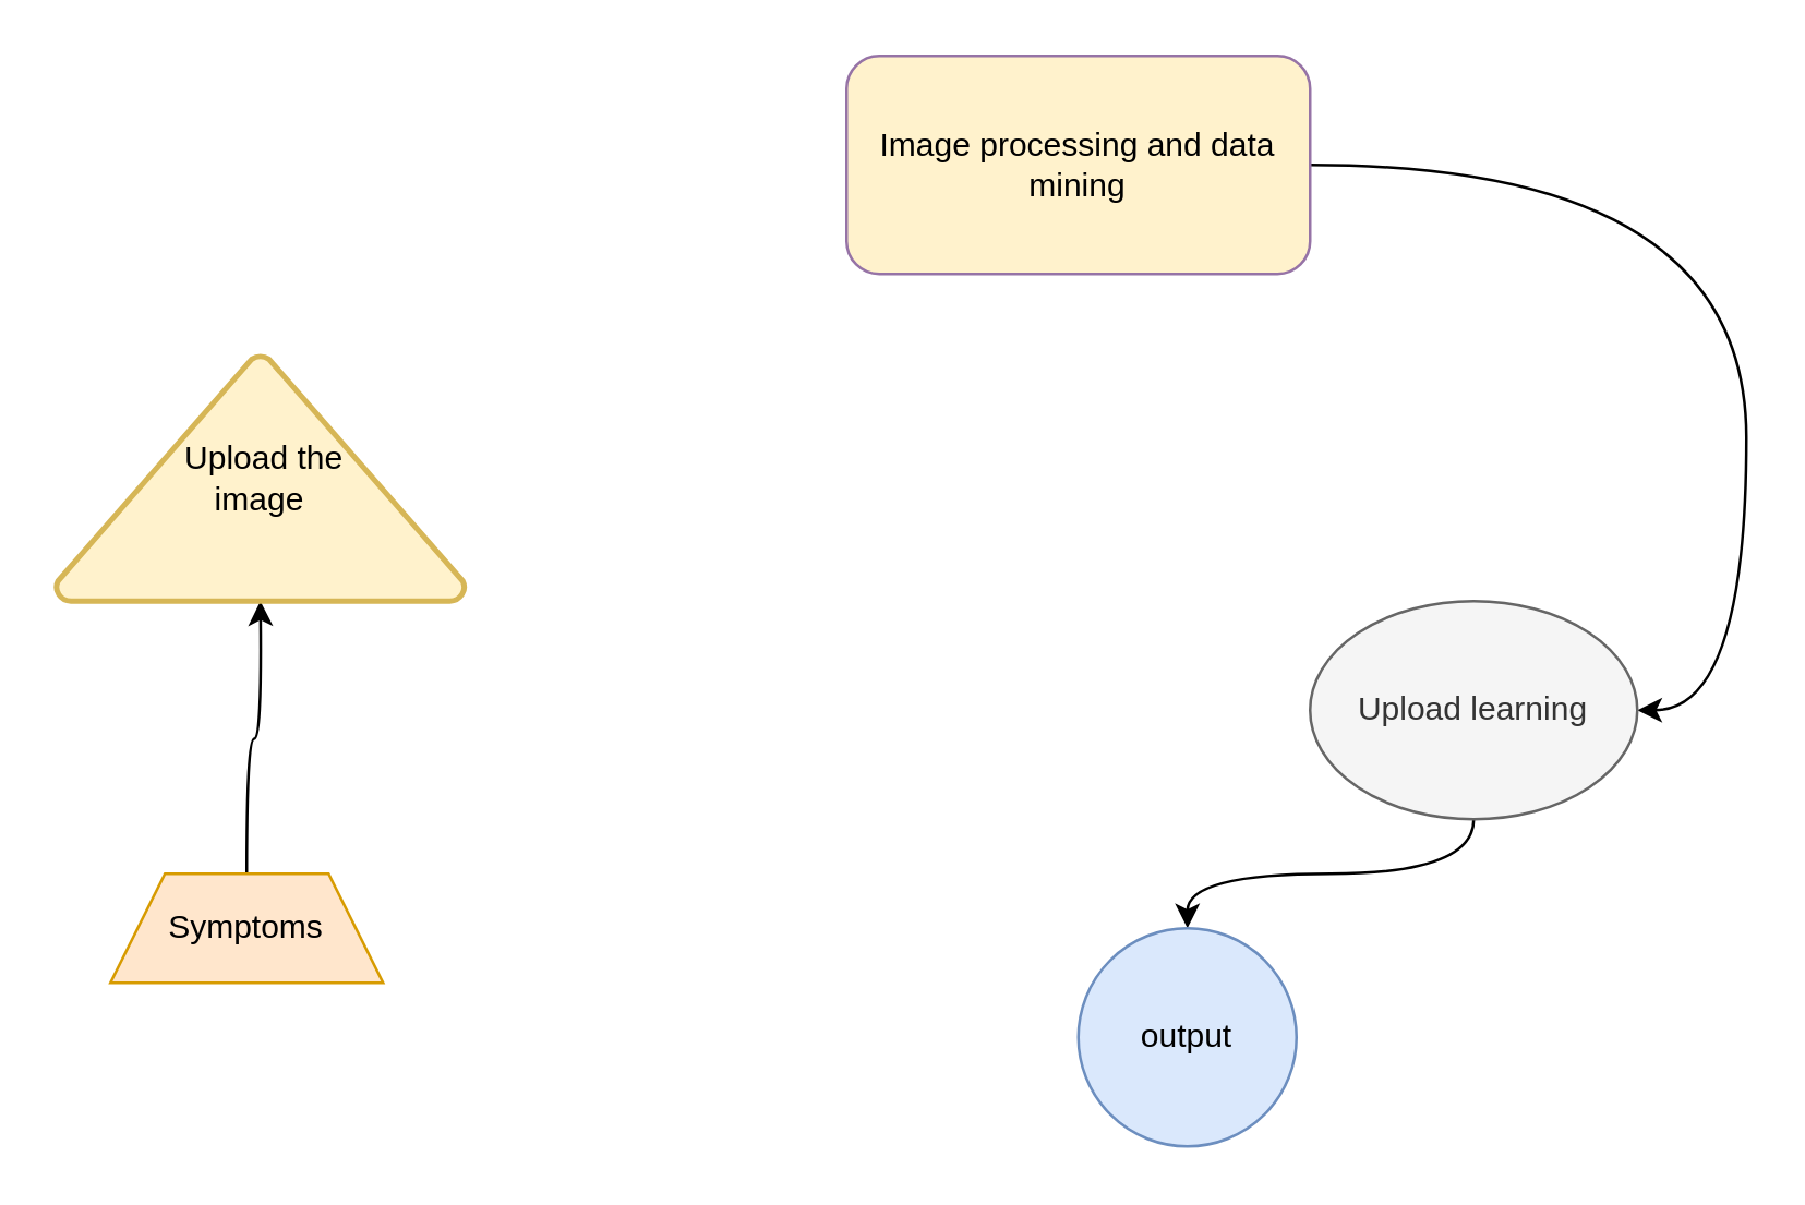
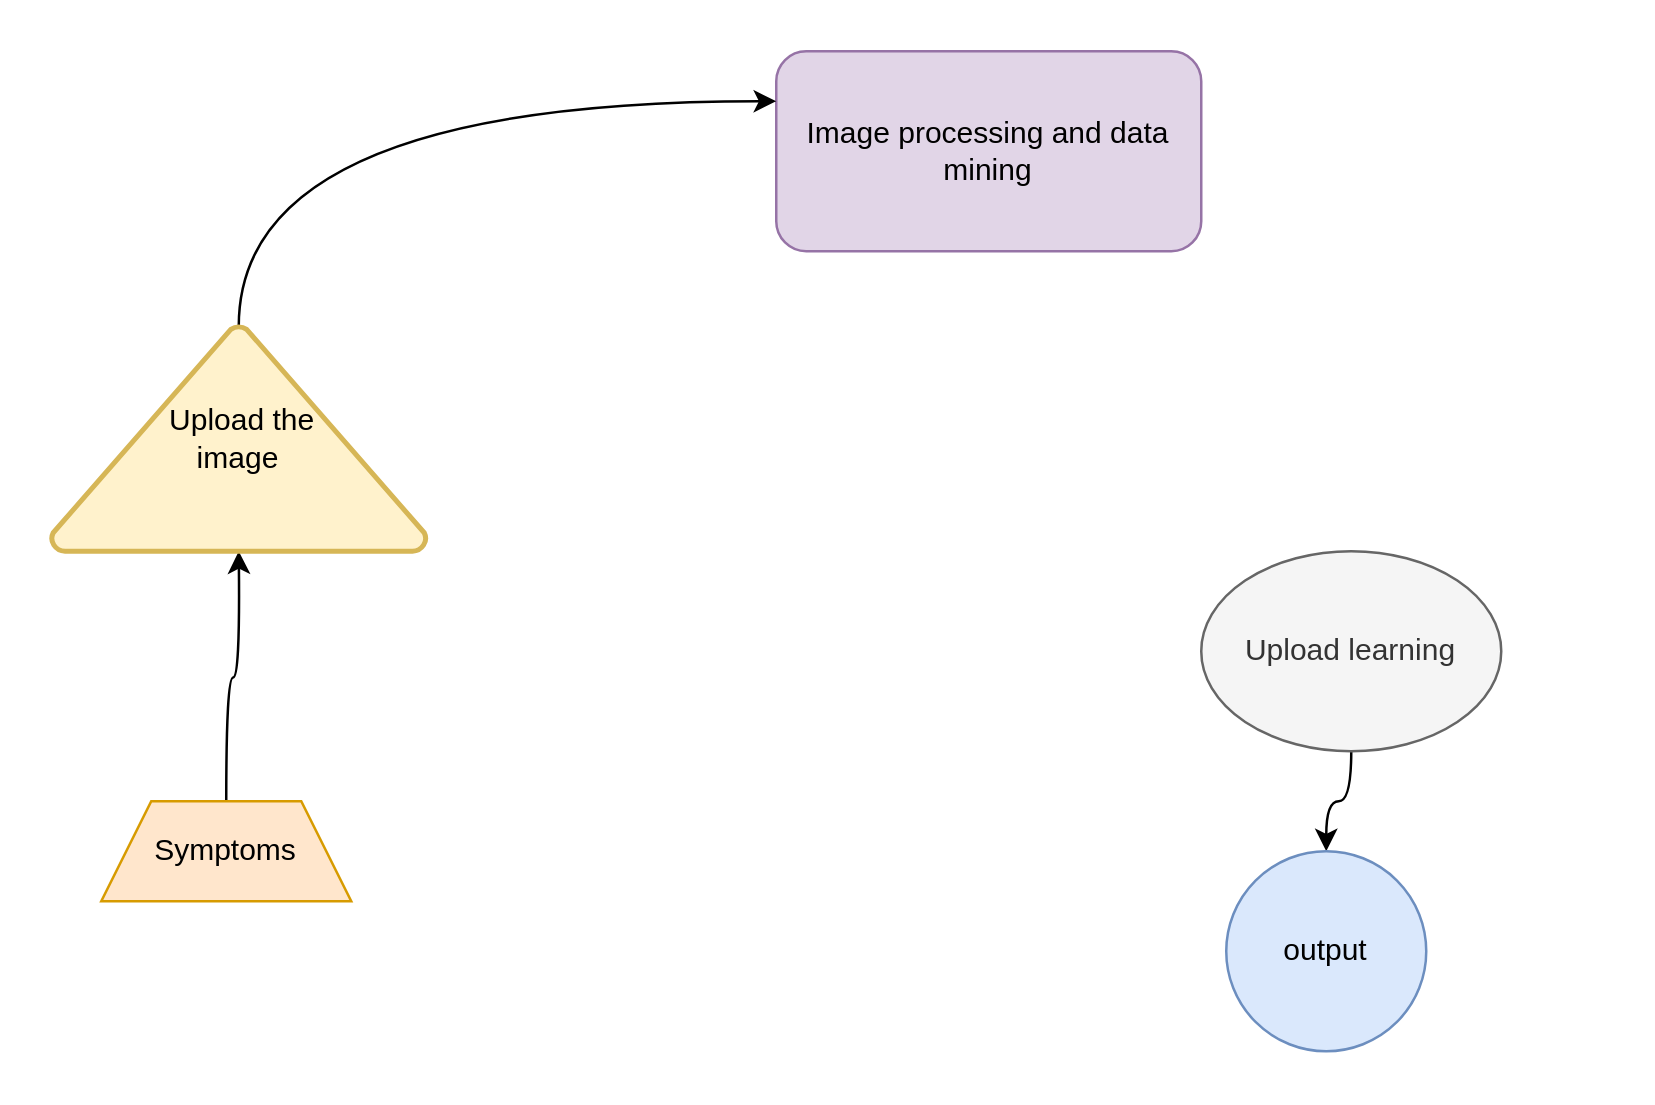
+ <mxCell id="9" style="edgeStyle=orthogonalEdgeStyle;curved=1;rounded=0;orthogonalLoop=1;jettySize=auto;html=1;exitX=0.5;exitY=0;exitDx=0;exitDy=0;exitPerimeter=0;entryX=0;entryY=0.25;entryDx=0;entryDy=0;" edge="1" parent="1" source="10" target="5"><mxGeometry relative="1" as="geometry" /></mxCell>
- <mxCell id="5" value="Image processing and data mining" style="rounded=1;whiteSpace=wrap;html=1;fillColor=#fff2cc;strokeColor=#9673a6;" vertex="1" parent="1"><mxGeometry x="310" y="20" width="170" height="80" as="geometry" /></mxCell>
+ <mxCell id="5" value="Image processing and data mining" style="rounded=1;whiteSpace=wrap;html=1;fillColor=#e1d5e7;strokeColor=#9673a6;" vertex="1" parent="1"><mxGeometry x="310" y="20" width="170" height="80" as="geometry" /></mxCell>
- <mxCell id="4" style="edgeStyle=orthogonalEdgeStyle;curved=1;rounded=0;orthogonalLoop=1;jettySize=auto;html=1;exitX=1;exitY=0.5;exitDx=0;exitDy=0;entryX=1;entryY=0.5;entryDx=0;entryDy=0;" edge="1" parent="1" source="5" target="7"><mxGeometry relative="1" as="geometry"><Array as="points"><mxPoint x="640" y="60" /><mxPoint x="640" y="260" /></Array></mxGeometry></mxCell>
- <mxCell id="8" value="output" style="ellipse;whiteSpace=wrap;html=1;aspect=fixed;fillColor=#dae8fc;strokeColor=#6c8ebf;" vertex="1" parent="1"><mxGeometry x="395" y="340" width="80" height="80" as="geometry" /></mxCell>
+ <mxCell id="8" value="output" style="ellipse;whiteSpace=wrap;html=1;aspect=fixed;fillColor=#dae8fc;strokeColor=#6c8ebf;" vertex="1" parent="1"><mxGeometry x="490" y="340" width="80" height="80" as="geometry" /></mxCell>
